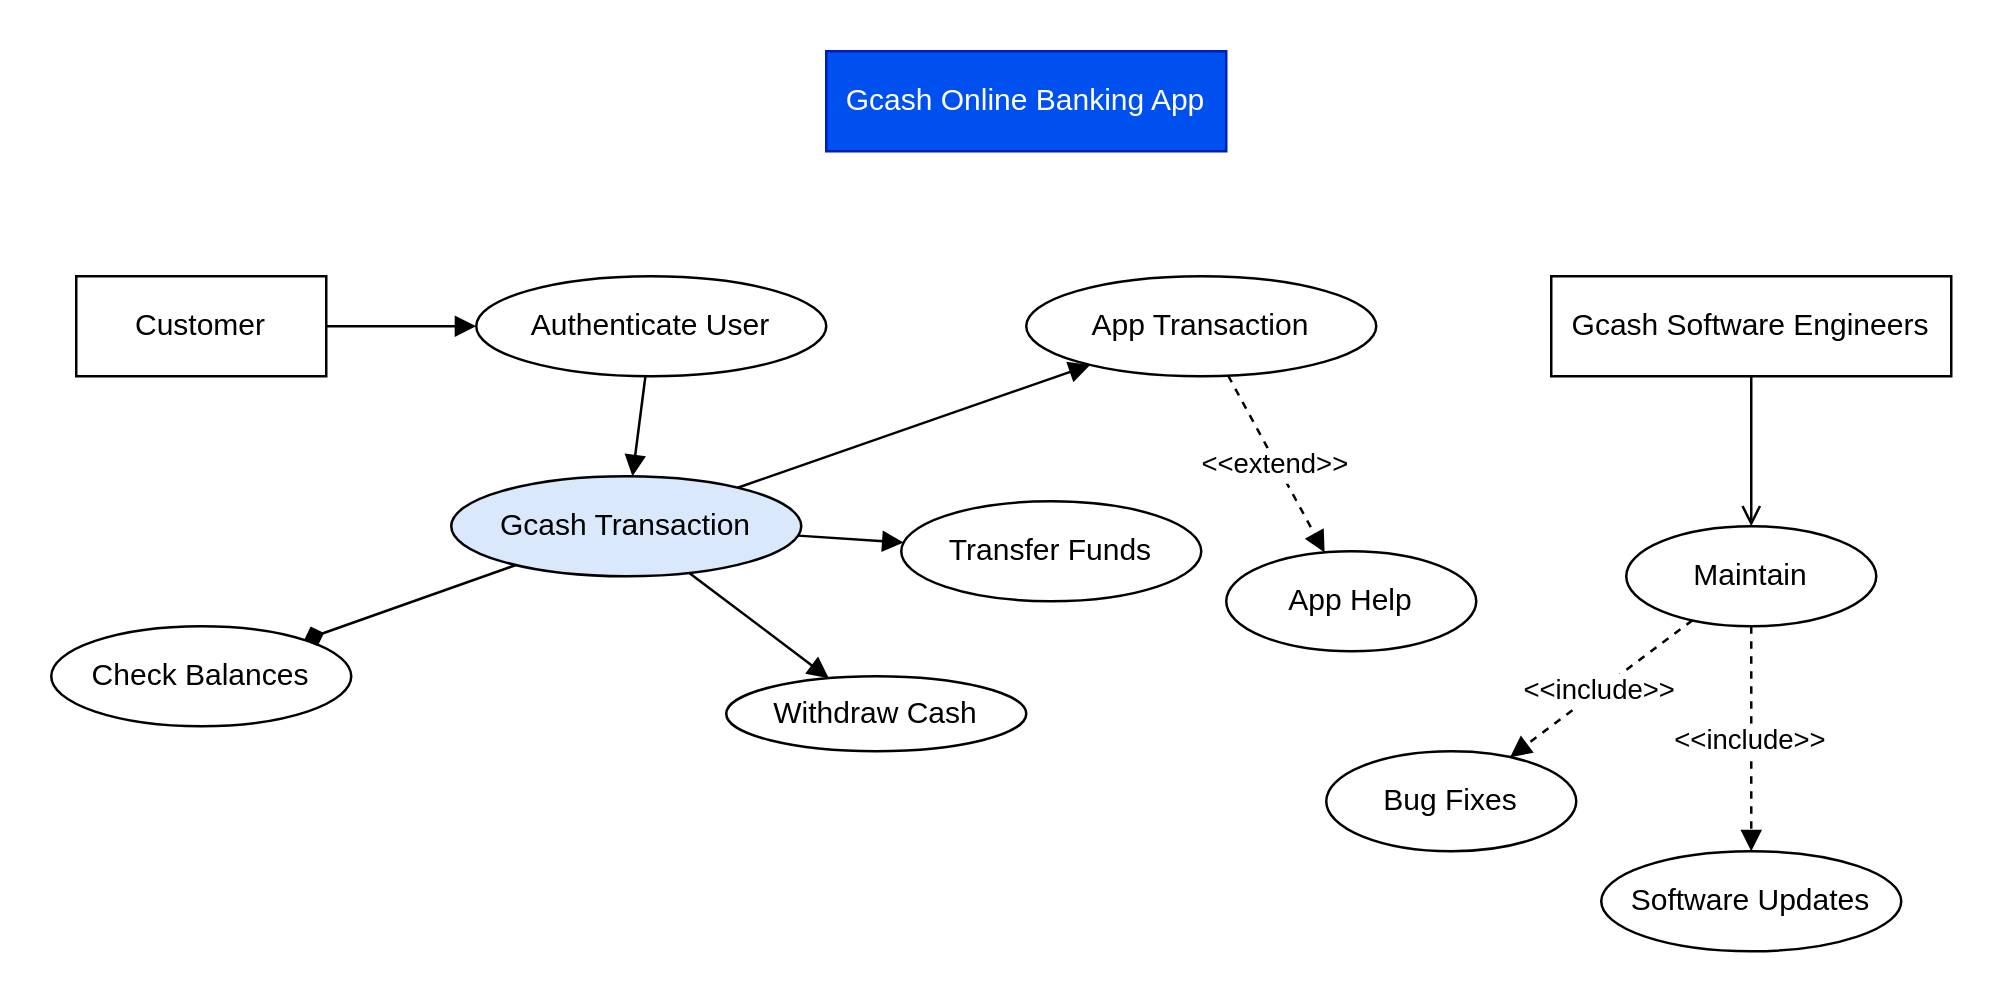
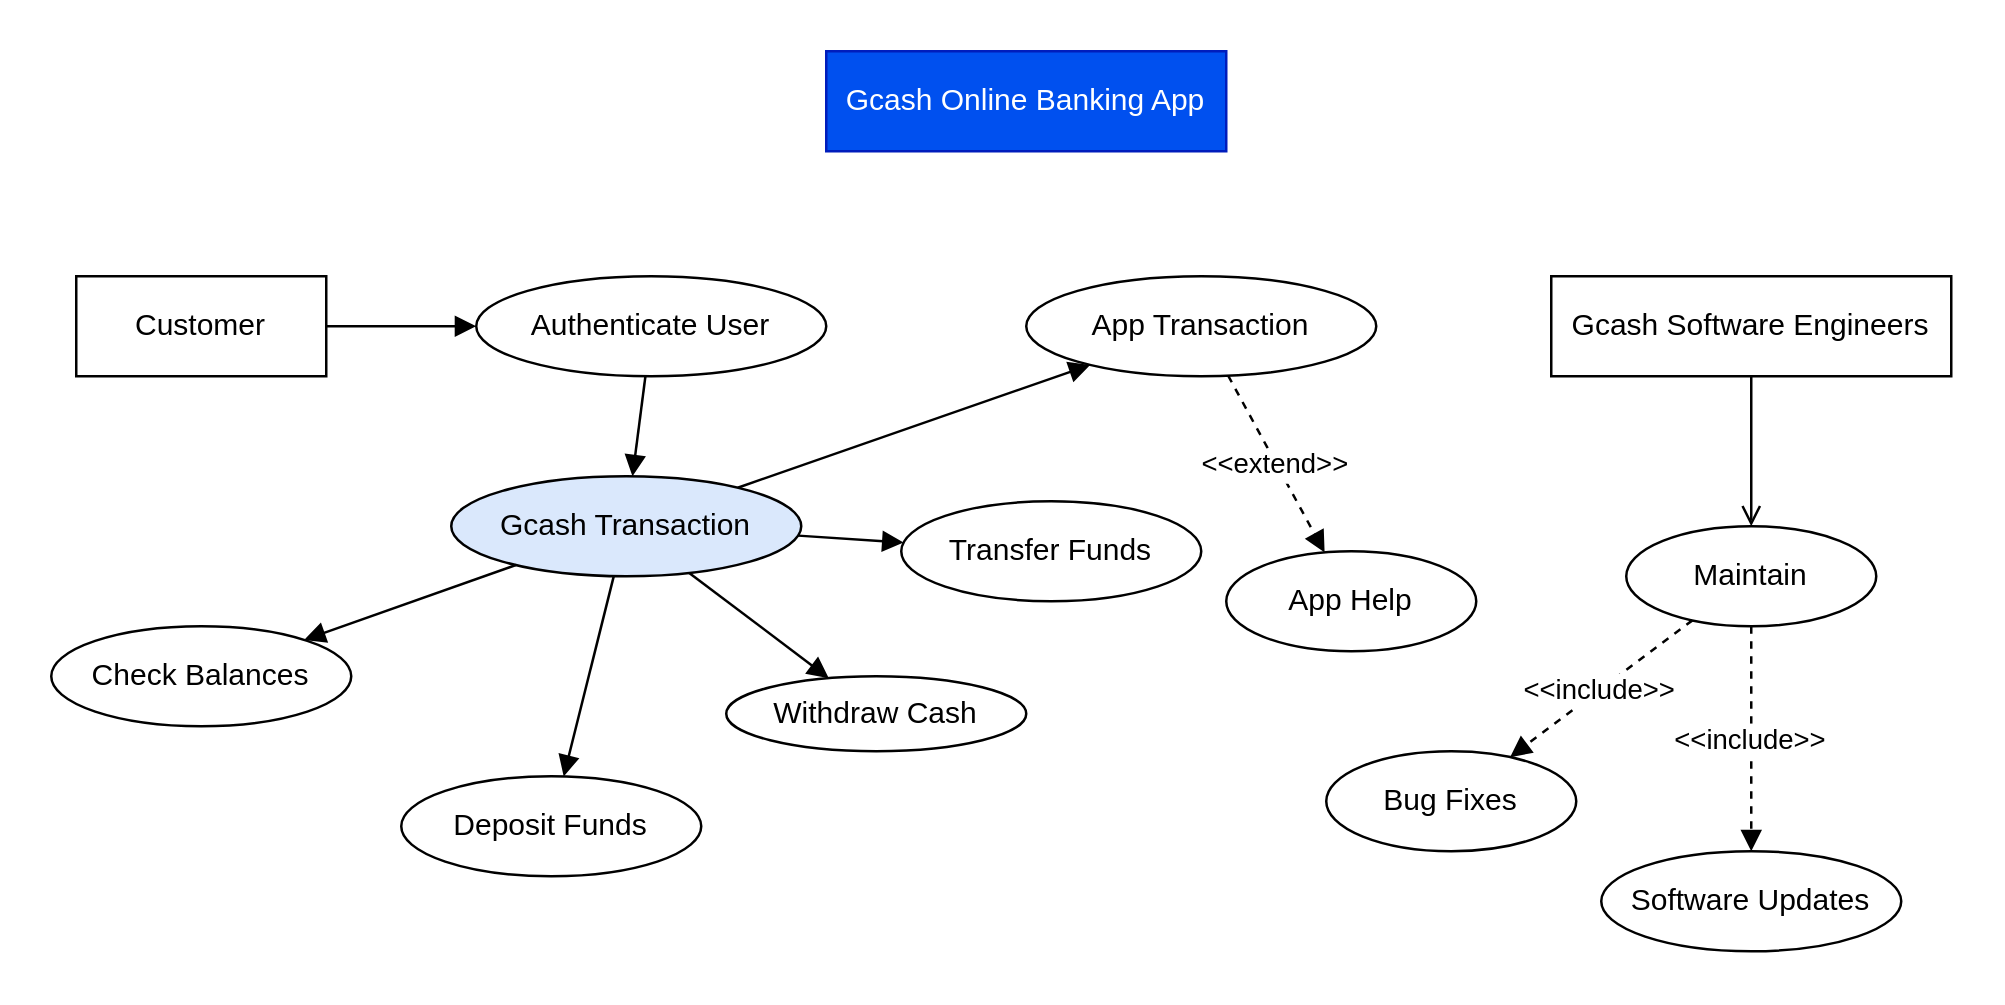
- <mxCell id="17" style="endArrow=diamond;" parent="1" source="5" target="6" edge="1"><mxGeometry relative="1" as="geometry" /></mxCell>
+ <mxCell id="17" style="endArrow=block;" parent="1" source="5" target="6" edge="1"><mxGeometry relative="1" as="geometry" /></mxCell>
+ <mxCell id="18" style="endArrow=block;" parent="1" source="5" target="7" edge="1"><mxGeometry relative="1" as="geometry" /></mxCell>
+ <mxCell id="7" value="Deposit Funds" style="ellipse;whiteSpace=wrap;html=1;" parent="1" vertex="1"><mxGeometry x="160" y="310" width="120" height="40" as="geometry" /></mxCell>
